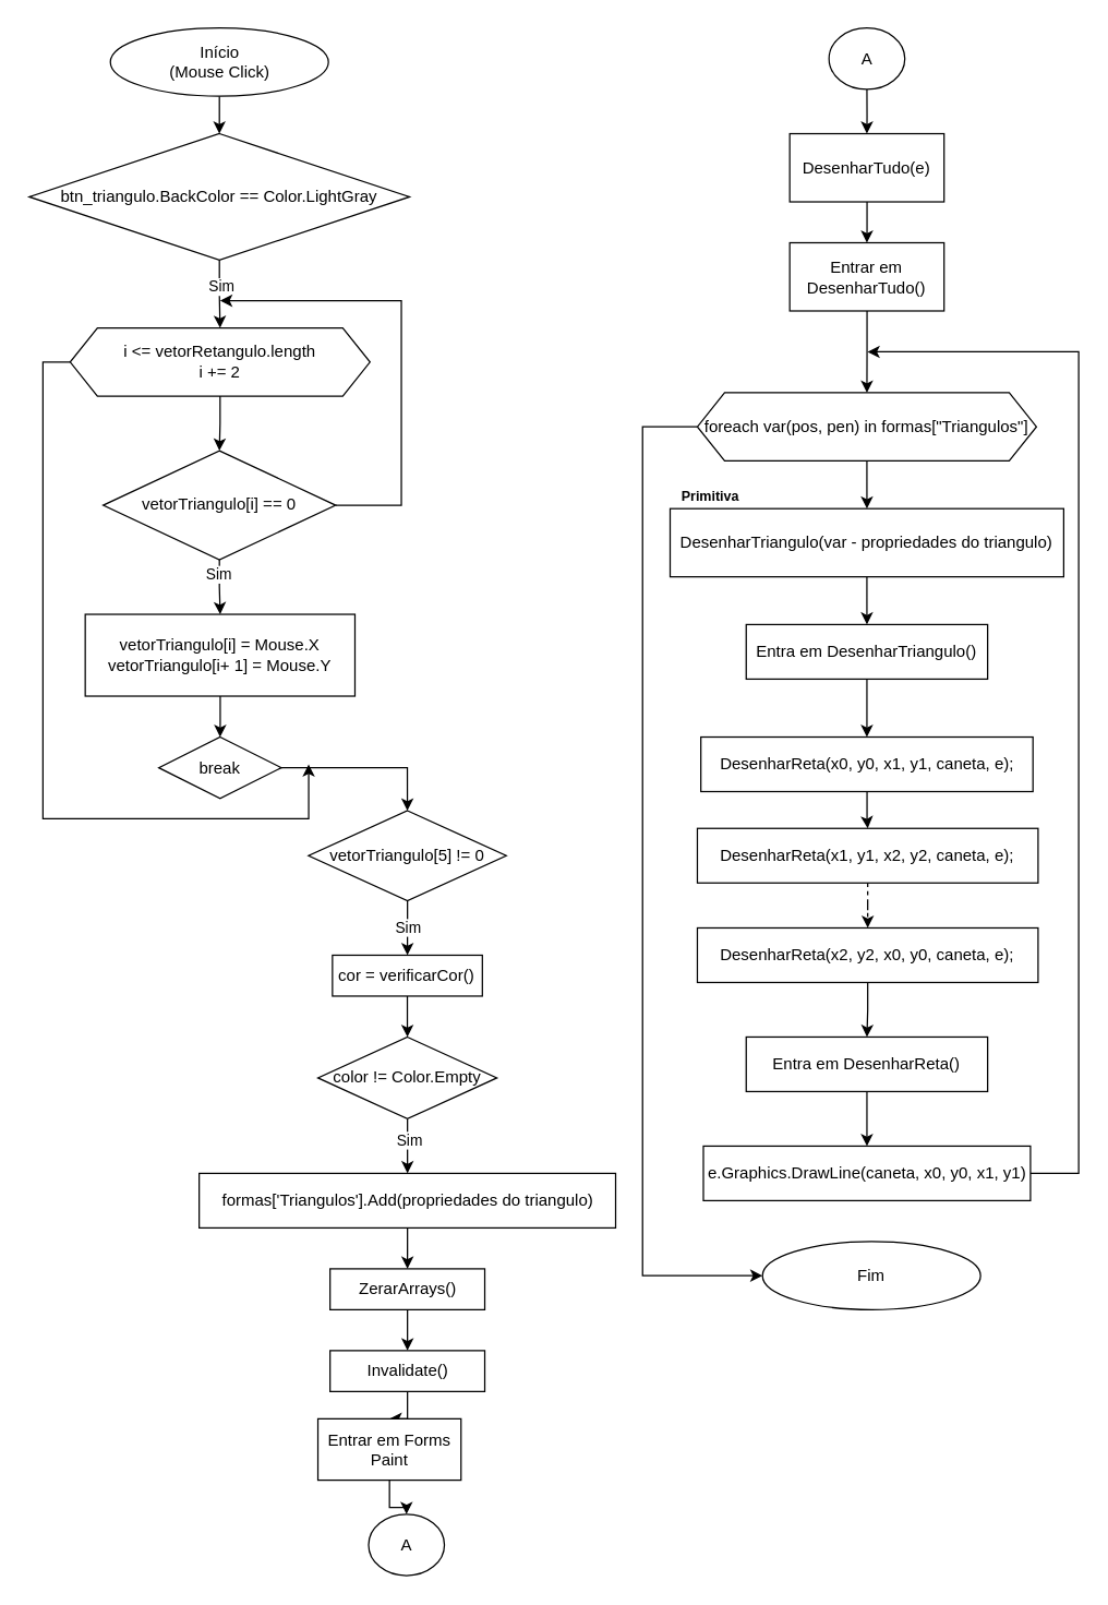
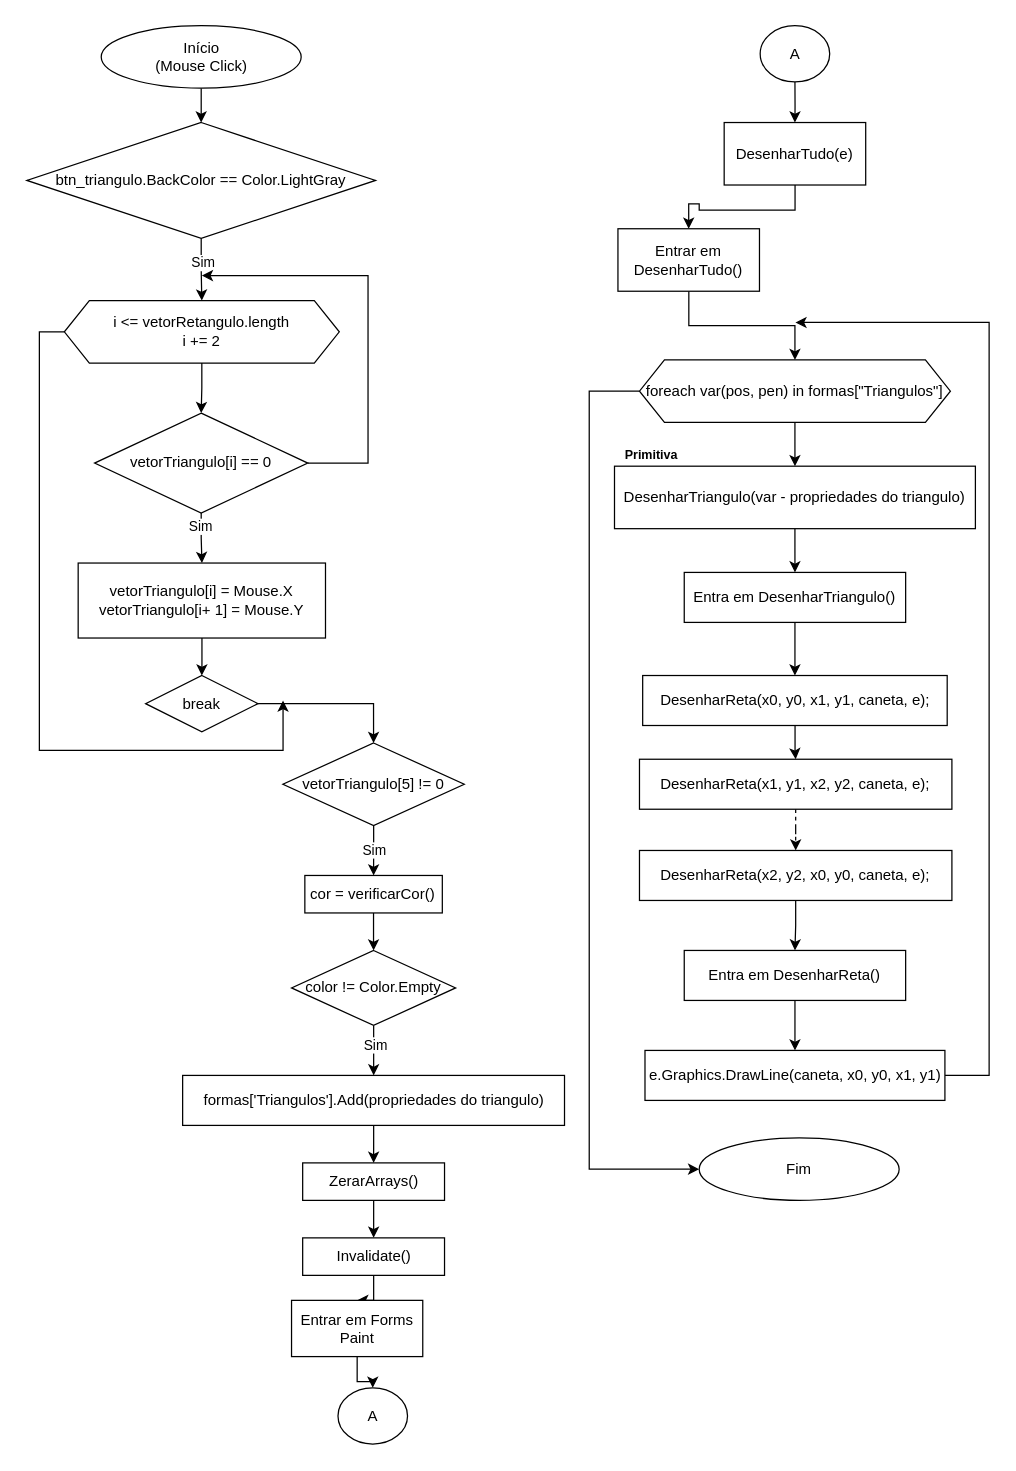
- <mxCell id="40" value="Entrar em DesenharTudo()" style="whiteSpace=wrap;html=1;rounded=0;" vertex="1" parent="1"><mxGeometry x="578.98" y="177.5" width="113.25" height="50" as="geometry" /></mxCell>
+ <mxCell id="40" value="Entrar em DesenharTudo()" style="whiteSpace=wrap;html=1;rounded=0;" vertex="1" parent="1"><mxGeometry x="493.98" y="182.5" width="113.25" height="50" as="geometry" /></mxCell>
